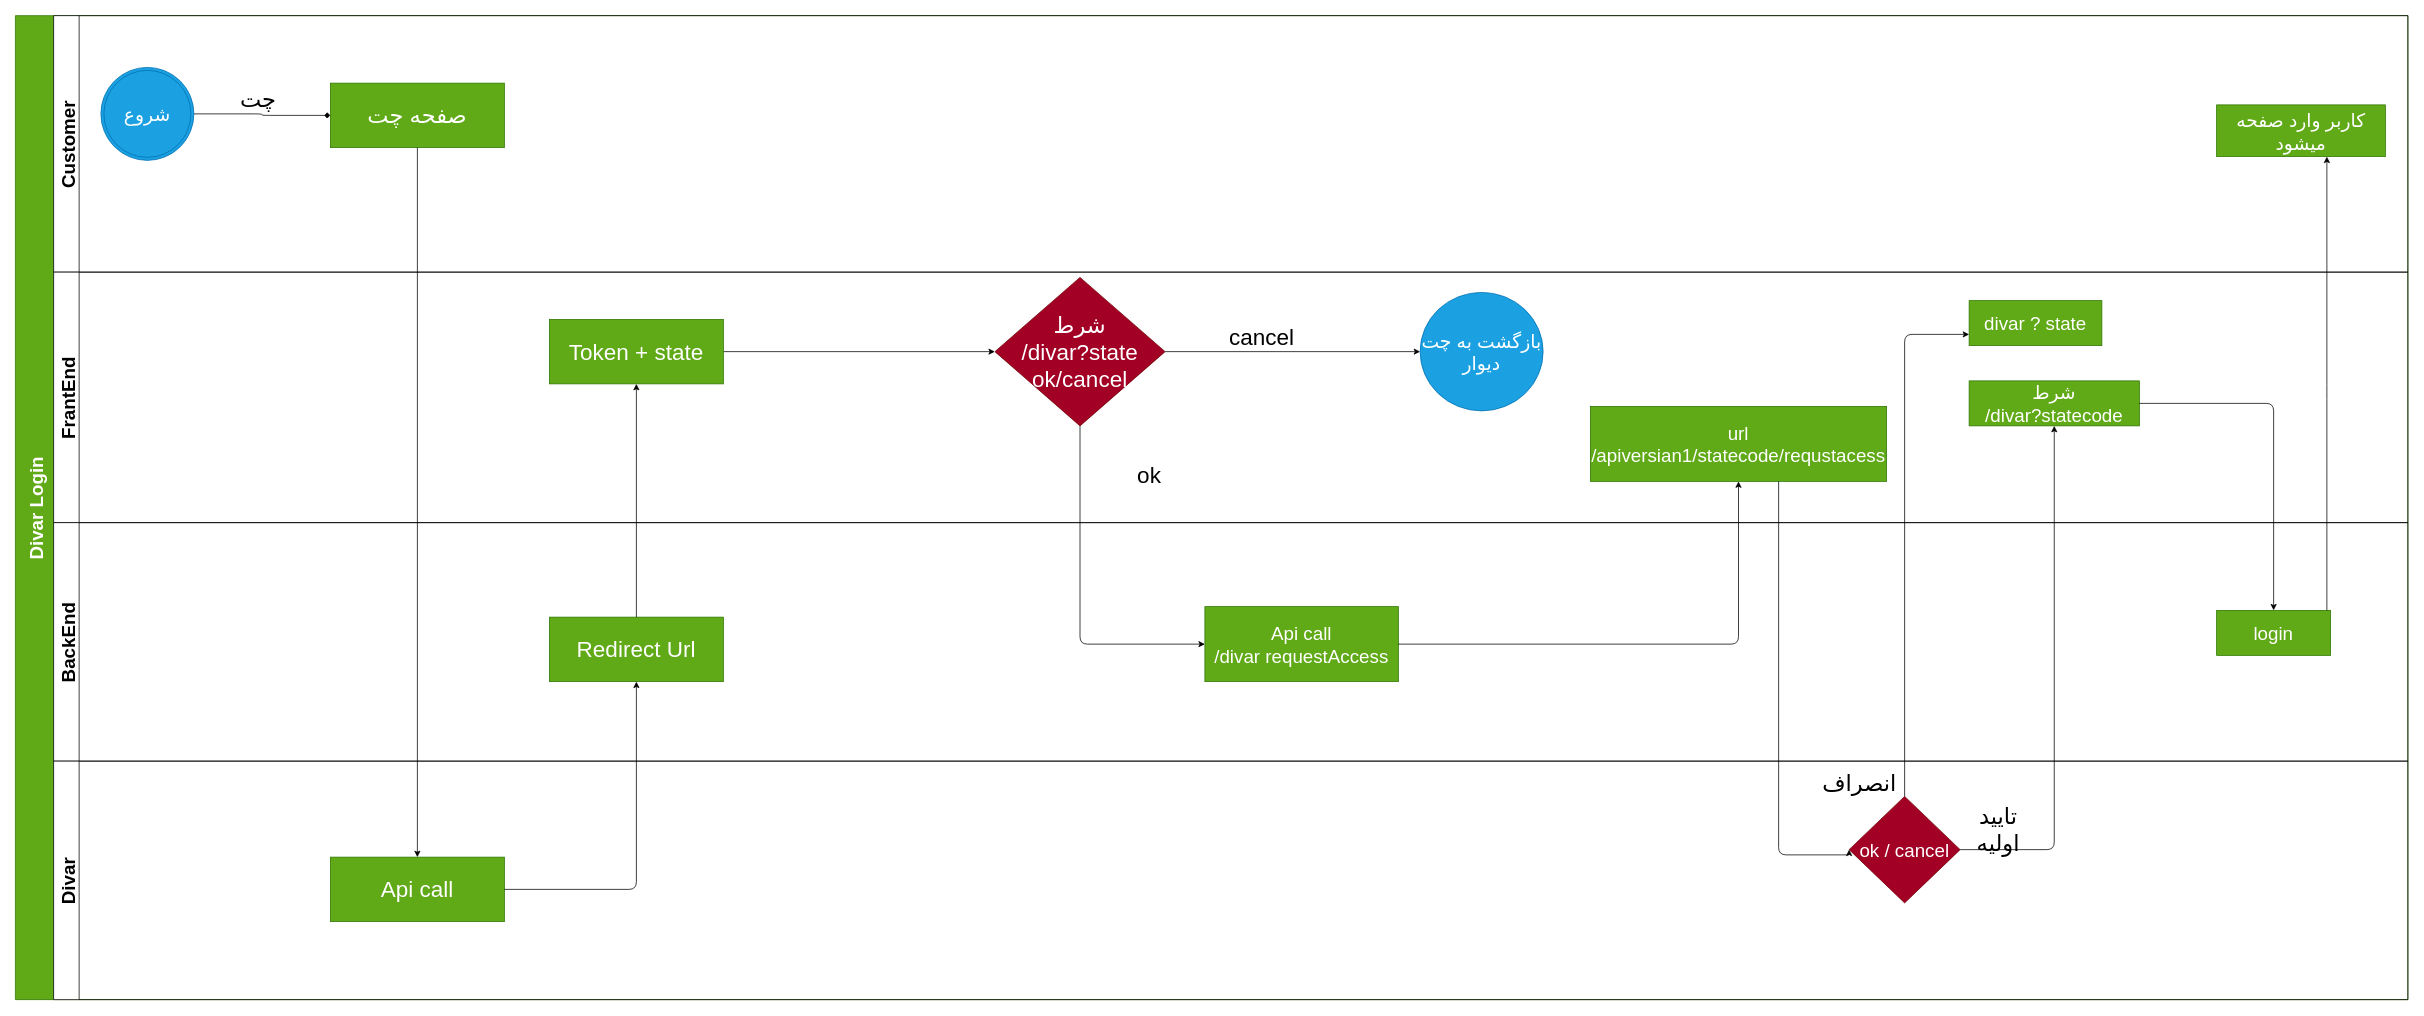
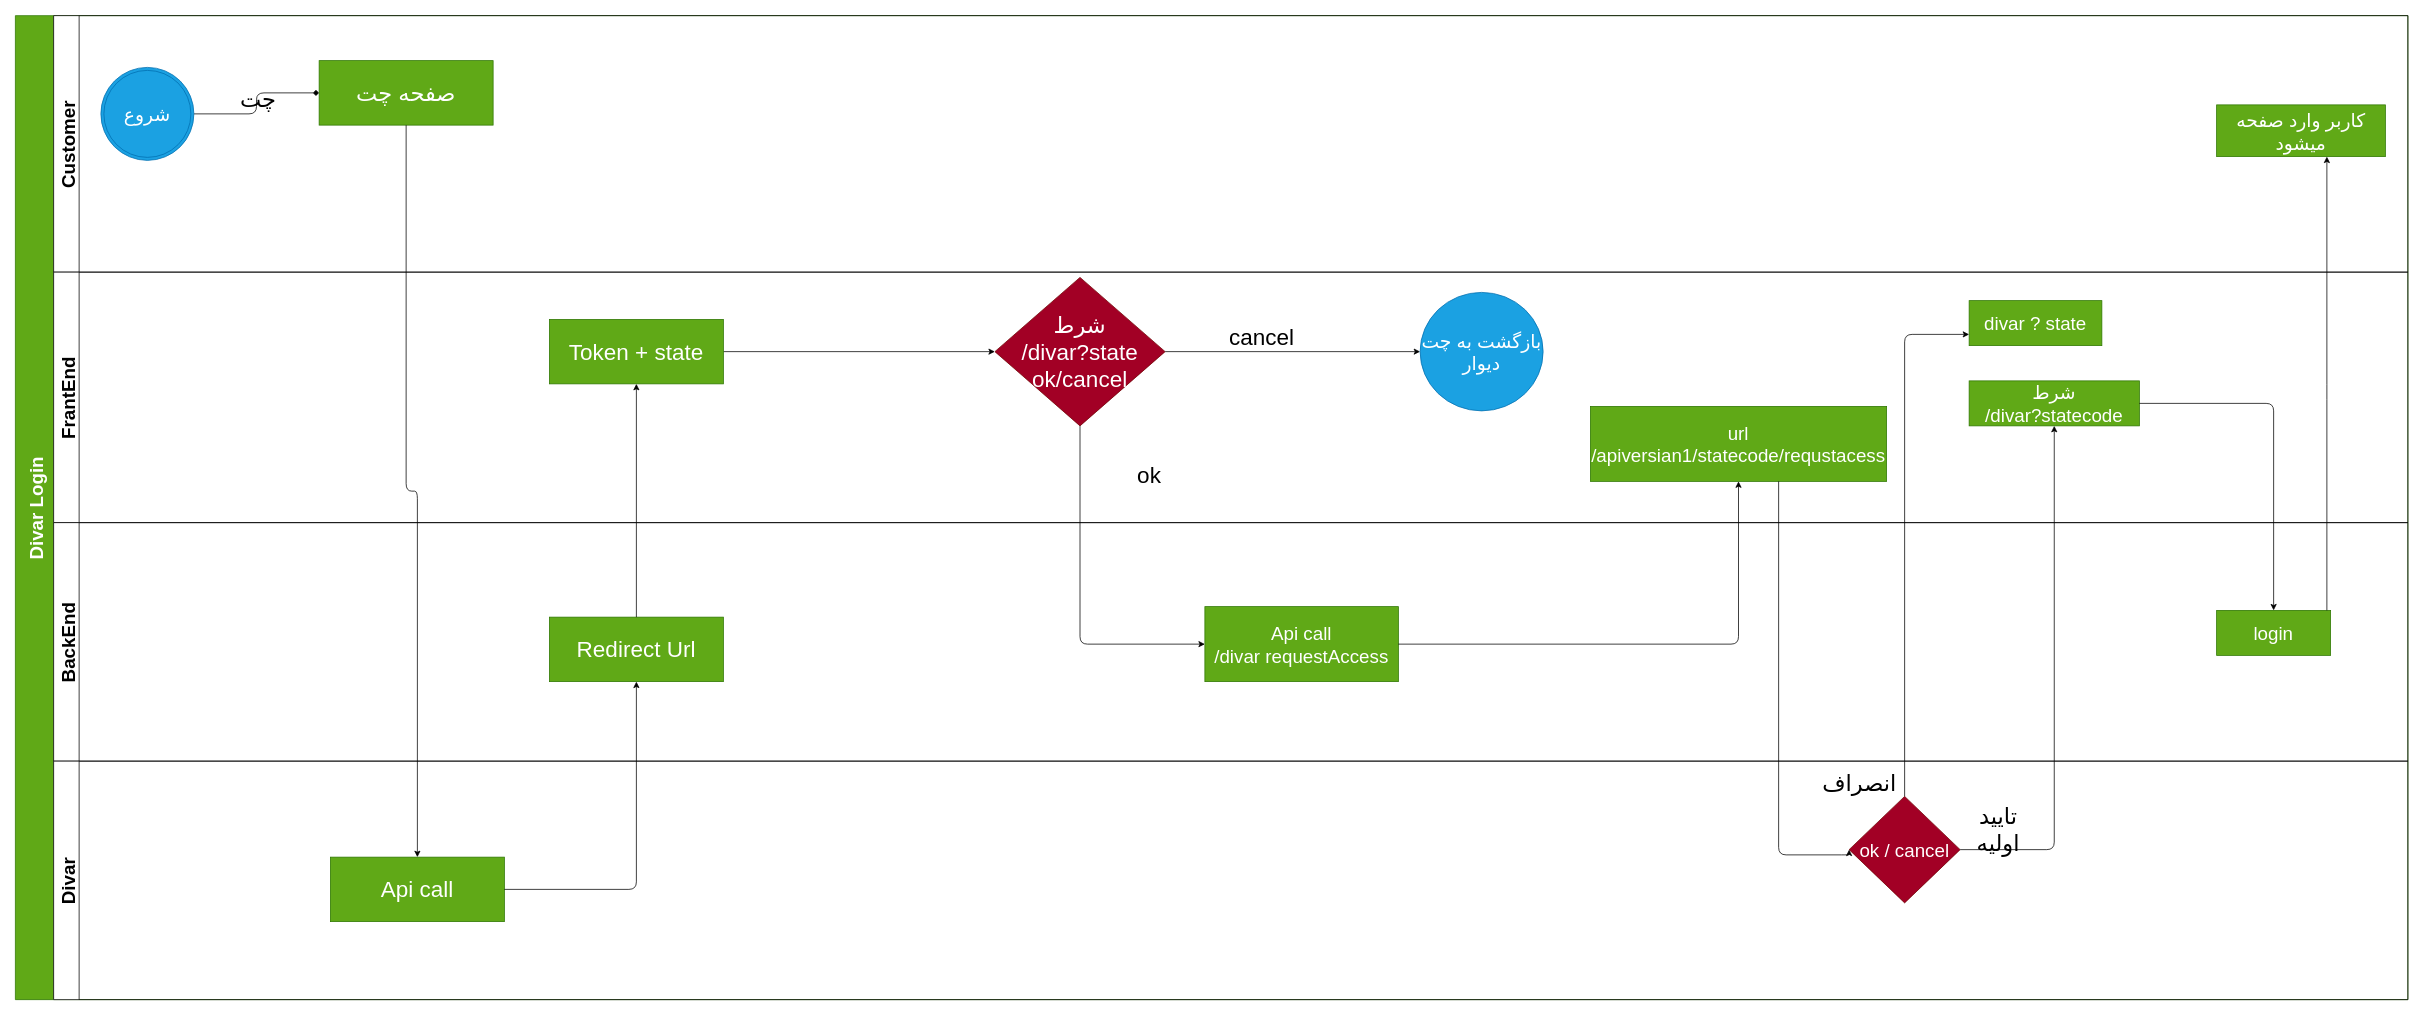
- <mxCell id="6" value="&lt;span style=&quot;font-size: 30px;&quot;&gt;صفحه چت&lt;/span&gt;" style="whiteSpace=wrap;html=1;fontSize=25;fillColor=#60a917;strokeColor=#2D7600;fontColor=#ffffff;startSize=20;" parent="3" vertex="1"><mxGeometry x="369" y="90" width="232" height="86" as="geometry" /></mxCell>
+ <mxCell id="6" value="&lt;span style=&quot;font-size: 30px;&quot;&gt;صفحه چت&lt;/span&gt;" style="whiteSpace=wrap;html=1;fontSize=25;fillColor=#60a917;strokeColor=#2D7600;fontColor=#ffffff;startSize=20;" parent="3" vertex="1"><mxGeometry x="354" y="60" width="232" height="86" as="geometry" /></mxCell>
